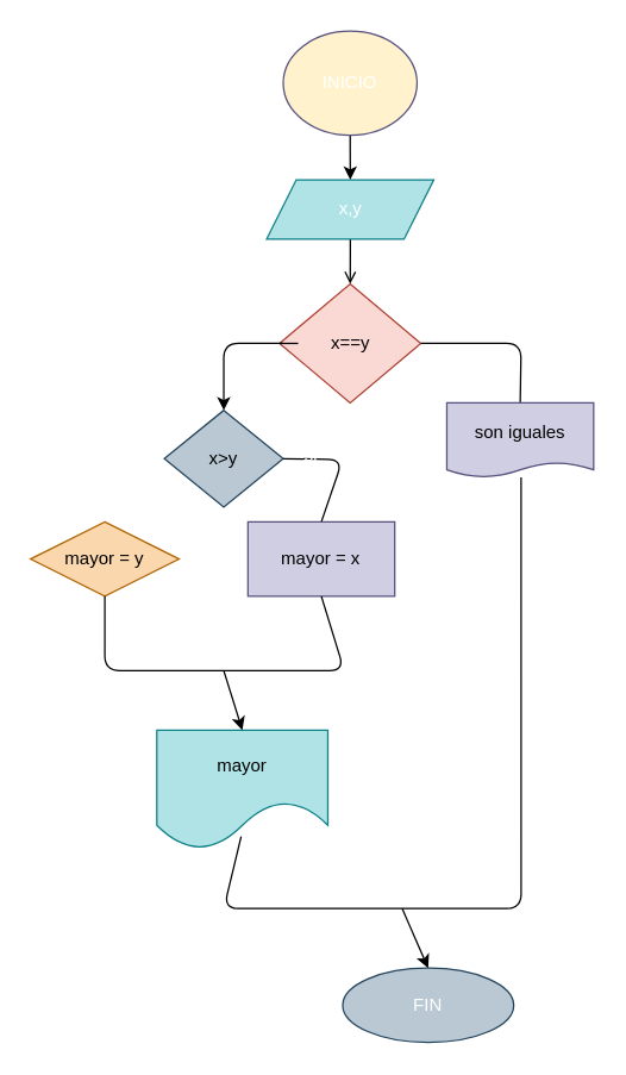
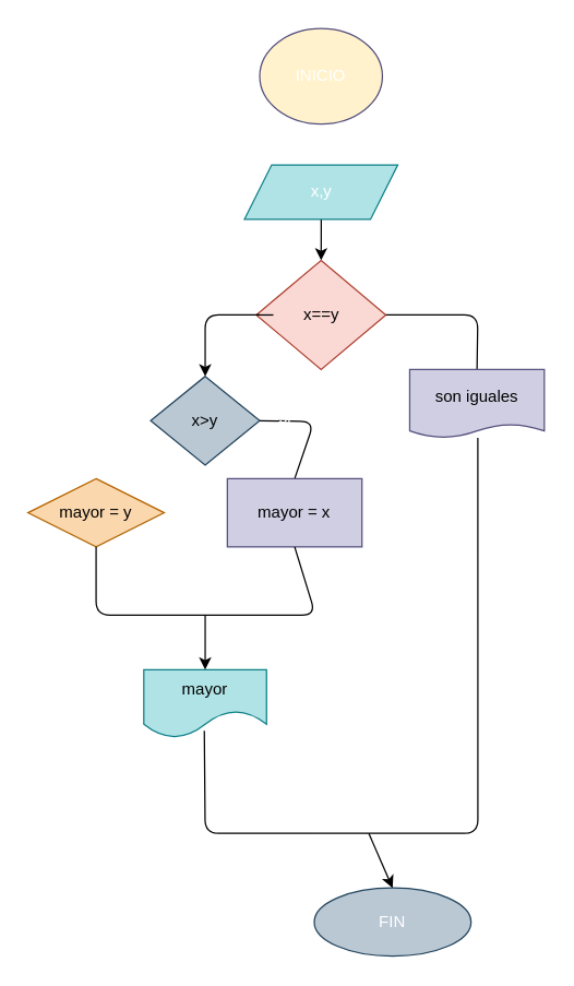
- <mxCell id="3" value="" style="edgeStyle=orthogonalEdgeStyle;html=1;fontColor=#FFFFFF;" edge="1" parent="1" source="4" target="6"><mxGeometry relative="1" as="geometry" /></mxCell>
- <mxCell id="5" value="" style="edgeStyle=orthogonalEdgeStyle;html=1;fontColor=#FFFFFF;endArrow=open;" edge="1" parent="1" source="6" target="7"><mxGeometry relative="1" as="geometry" /></mxCell>
+ <mxCell id="5" value="" style="edgeStyle=orthogonalEdgeStyle;html=1;fontColor=#FFFFFF;" edge="1" parent="1" source="6" target="7"><mxGeometry relative="1" as="geometry" /></mxCell>
- <mxCell id="22" value="mayor" style="shape=document;whiteSpace=wrap;html=1;boundedLbl=1;size=0.4;fillColor=#b0e3e6;strokeColor=#0e8088;" vertex="1" parent="1"><mxGeometry x="105" y="490" width="115" height="80" as="geometry" /></mxCell>
+ <mxCell id="22" value="mayor" style="shape=document;whiteSpace=wrap;html=1;boundedLbl=1;size=0.4;fillColor=#b0e3e6;strokeColor=#0e8088;" vertex="1" parent="1"><mxGeometry x="105" y="490" width="90" height="50" as="geometry" /></mxCell>
